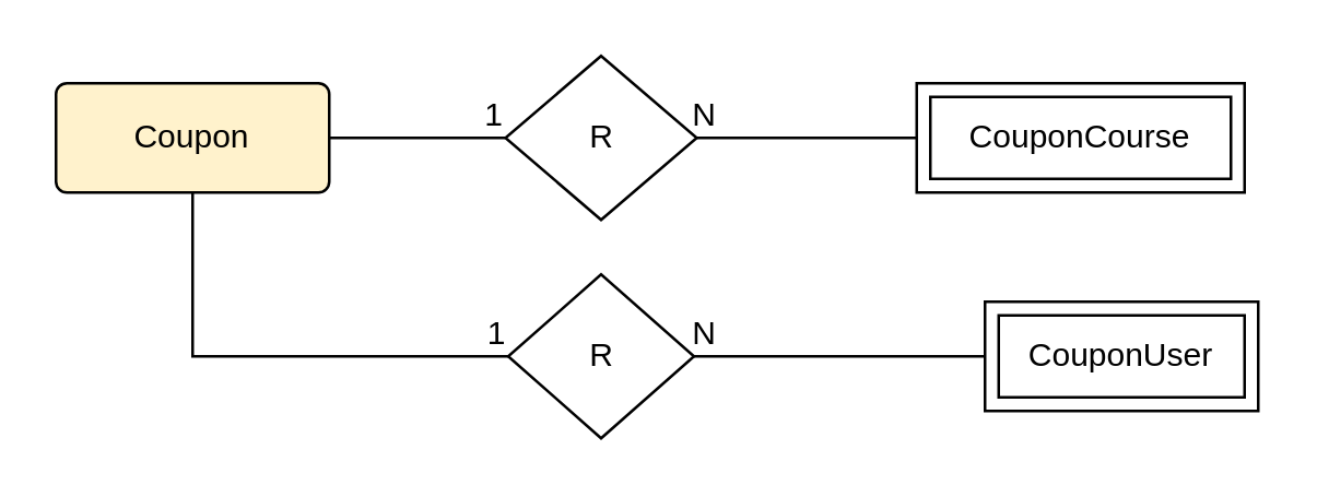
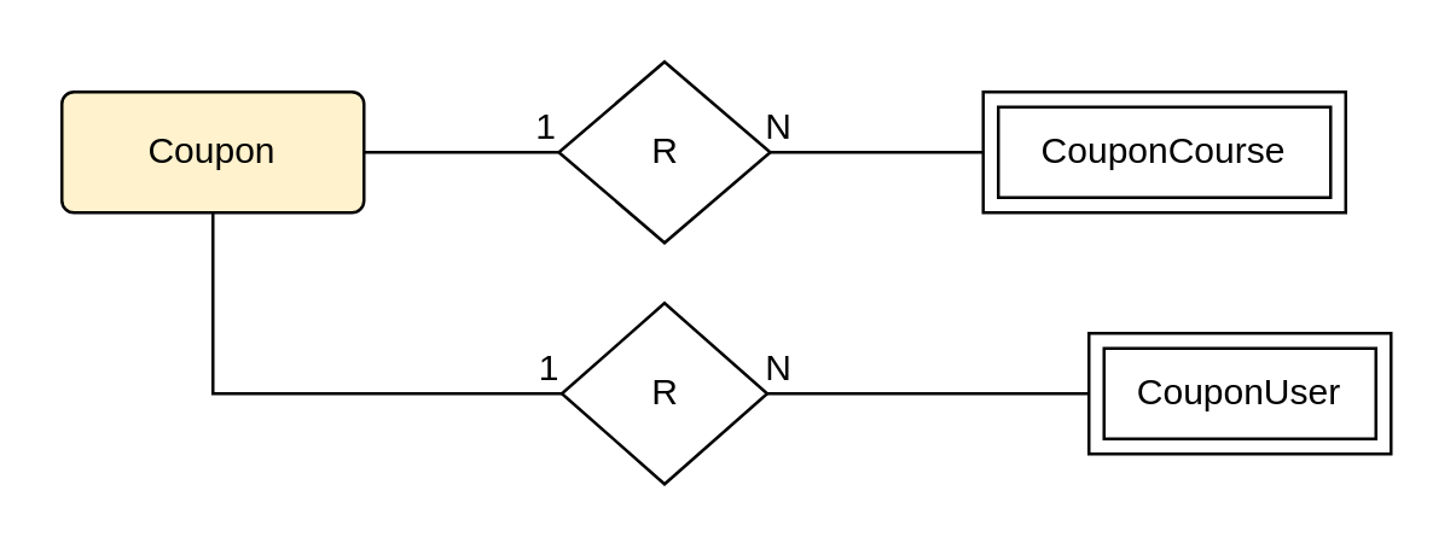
- <mxCell id="3" value="CouponCourse" style="shape=ext;margin=3;double=1;whiteSpace=wrap;html=1;align=center;" parent="1" vertex="1"><mxGeometry x="335" y="30" width="120" height="40" as="geometry" /></mxCell>
+ <mxCell id="3" value="CouponCourse" style="shape=ext;margin=3;double=1;whiteSpace=wrap;html=1;align=center;" parent="1" vertex="1"><mxGeometry x="325" y="30" width="120" height="40" as="geometry" /></mxCell>
